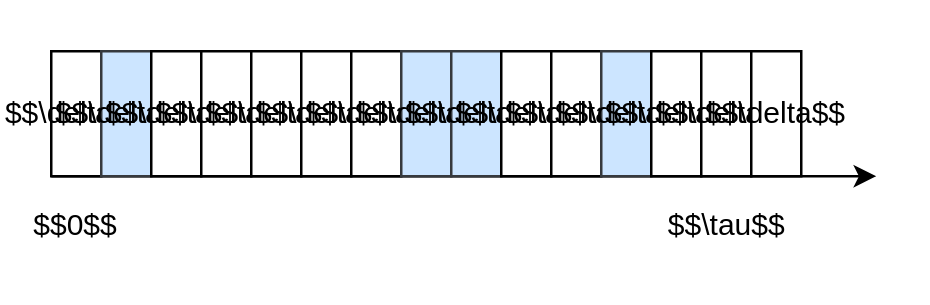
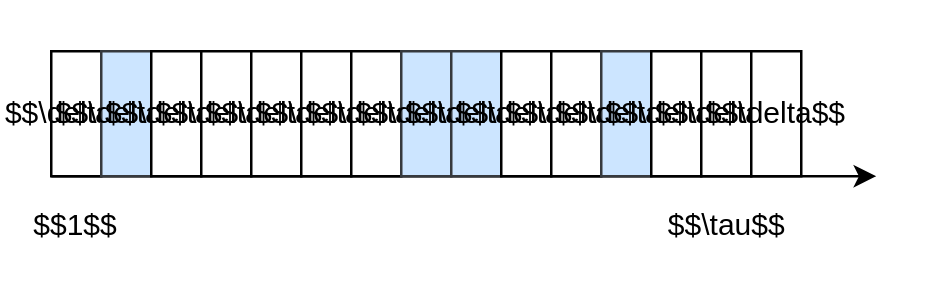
- <mxCell id="4" value="$$0$$" style="text;html=1;strokeColor=none;fillColor=none;align=center;verticalAlign=middle;whiteSpace=wrap;rounded=0;" vertex="1" parent="1"><mxGeometry x="20" y="80" width="20" height="20" as="geometry" /></mxCell>
+ <mxCell id="4" value="$$1$$" style="text;html=1;strokeColor=none;fillColor=none;align=center;verticalAlign=middle;whiteSpace=wrap;rounded=0;" vertex="1" parent="1"><mxGeometry x="20" y="80" width="20" height="20" as="geometry" /></mxCell>
